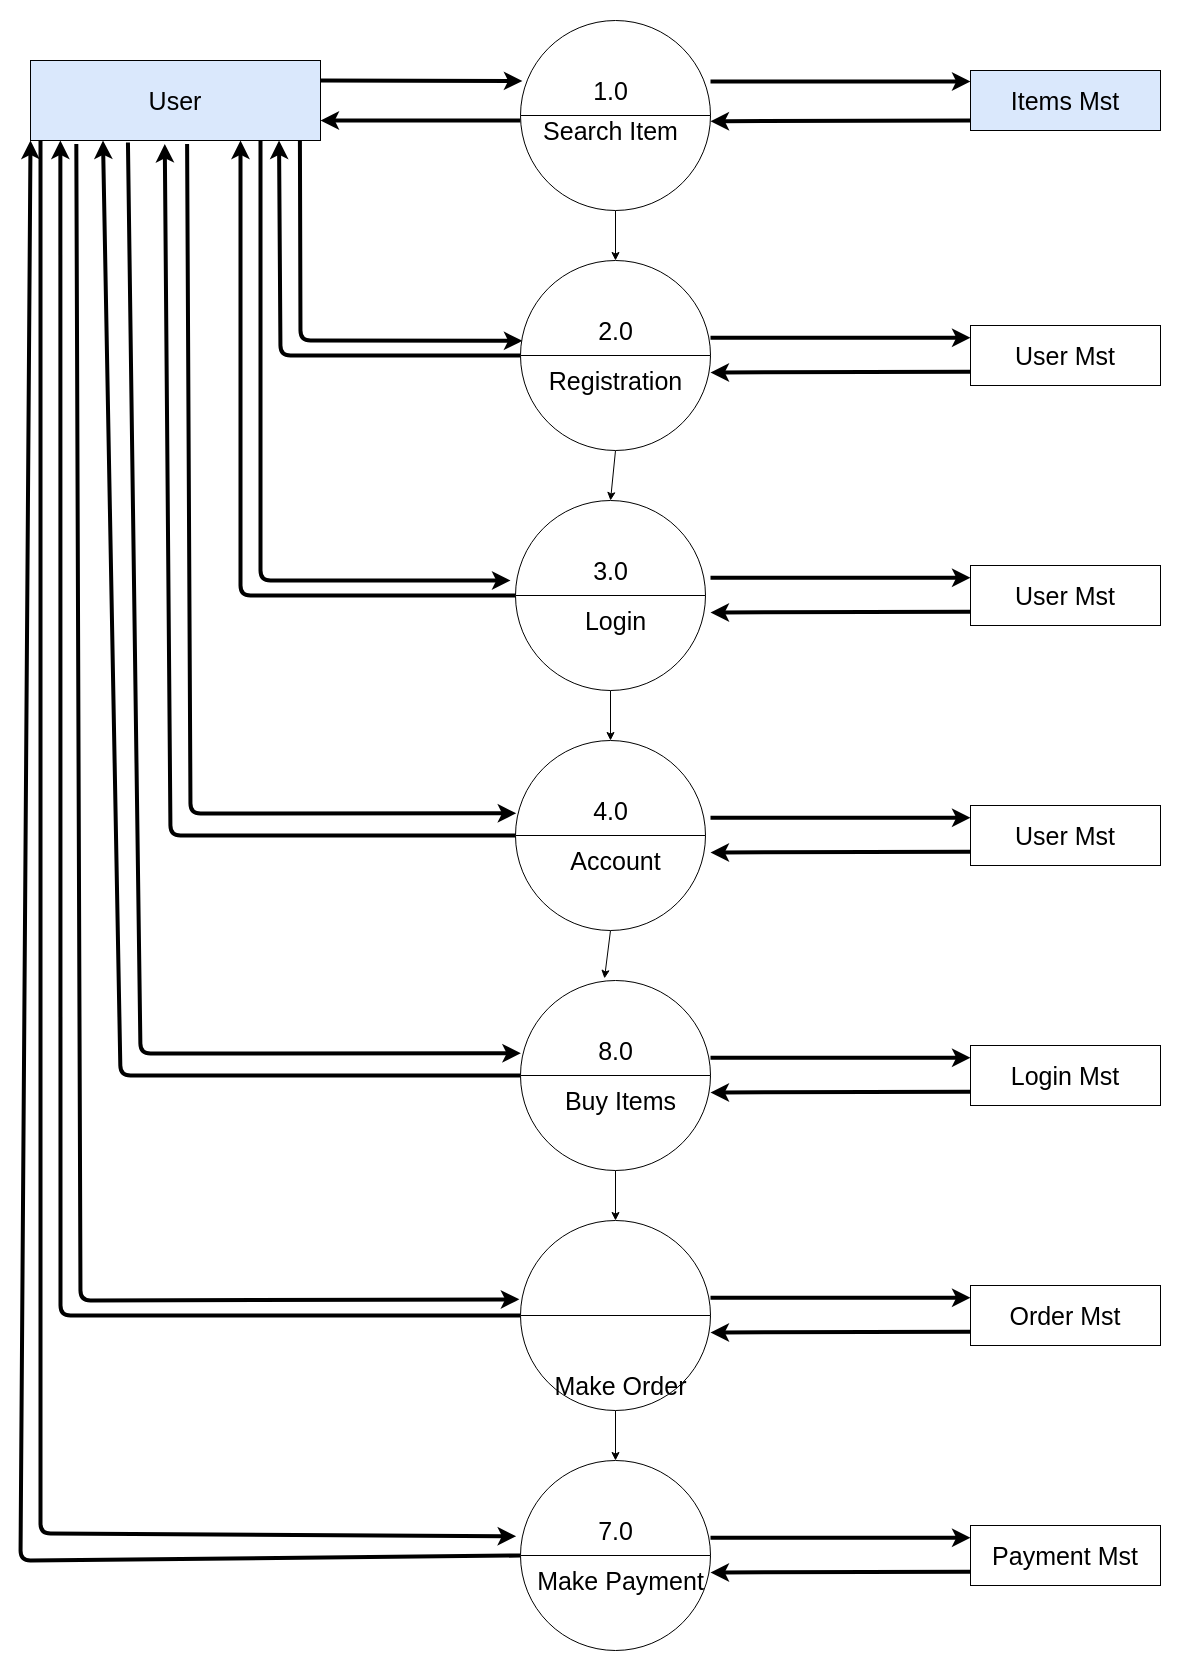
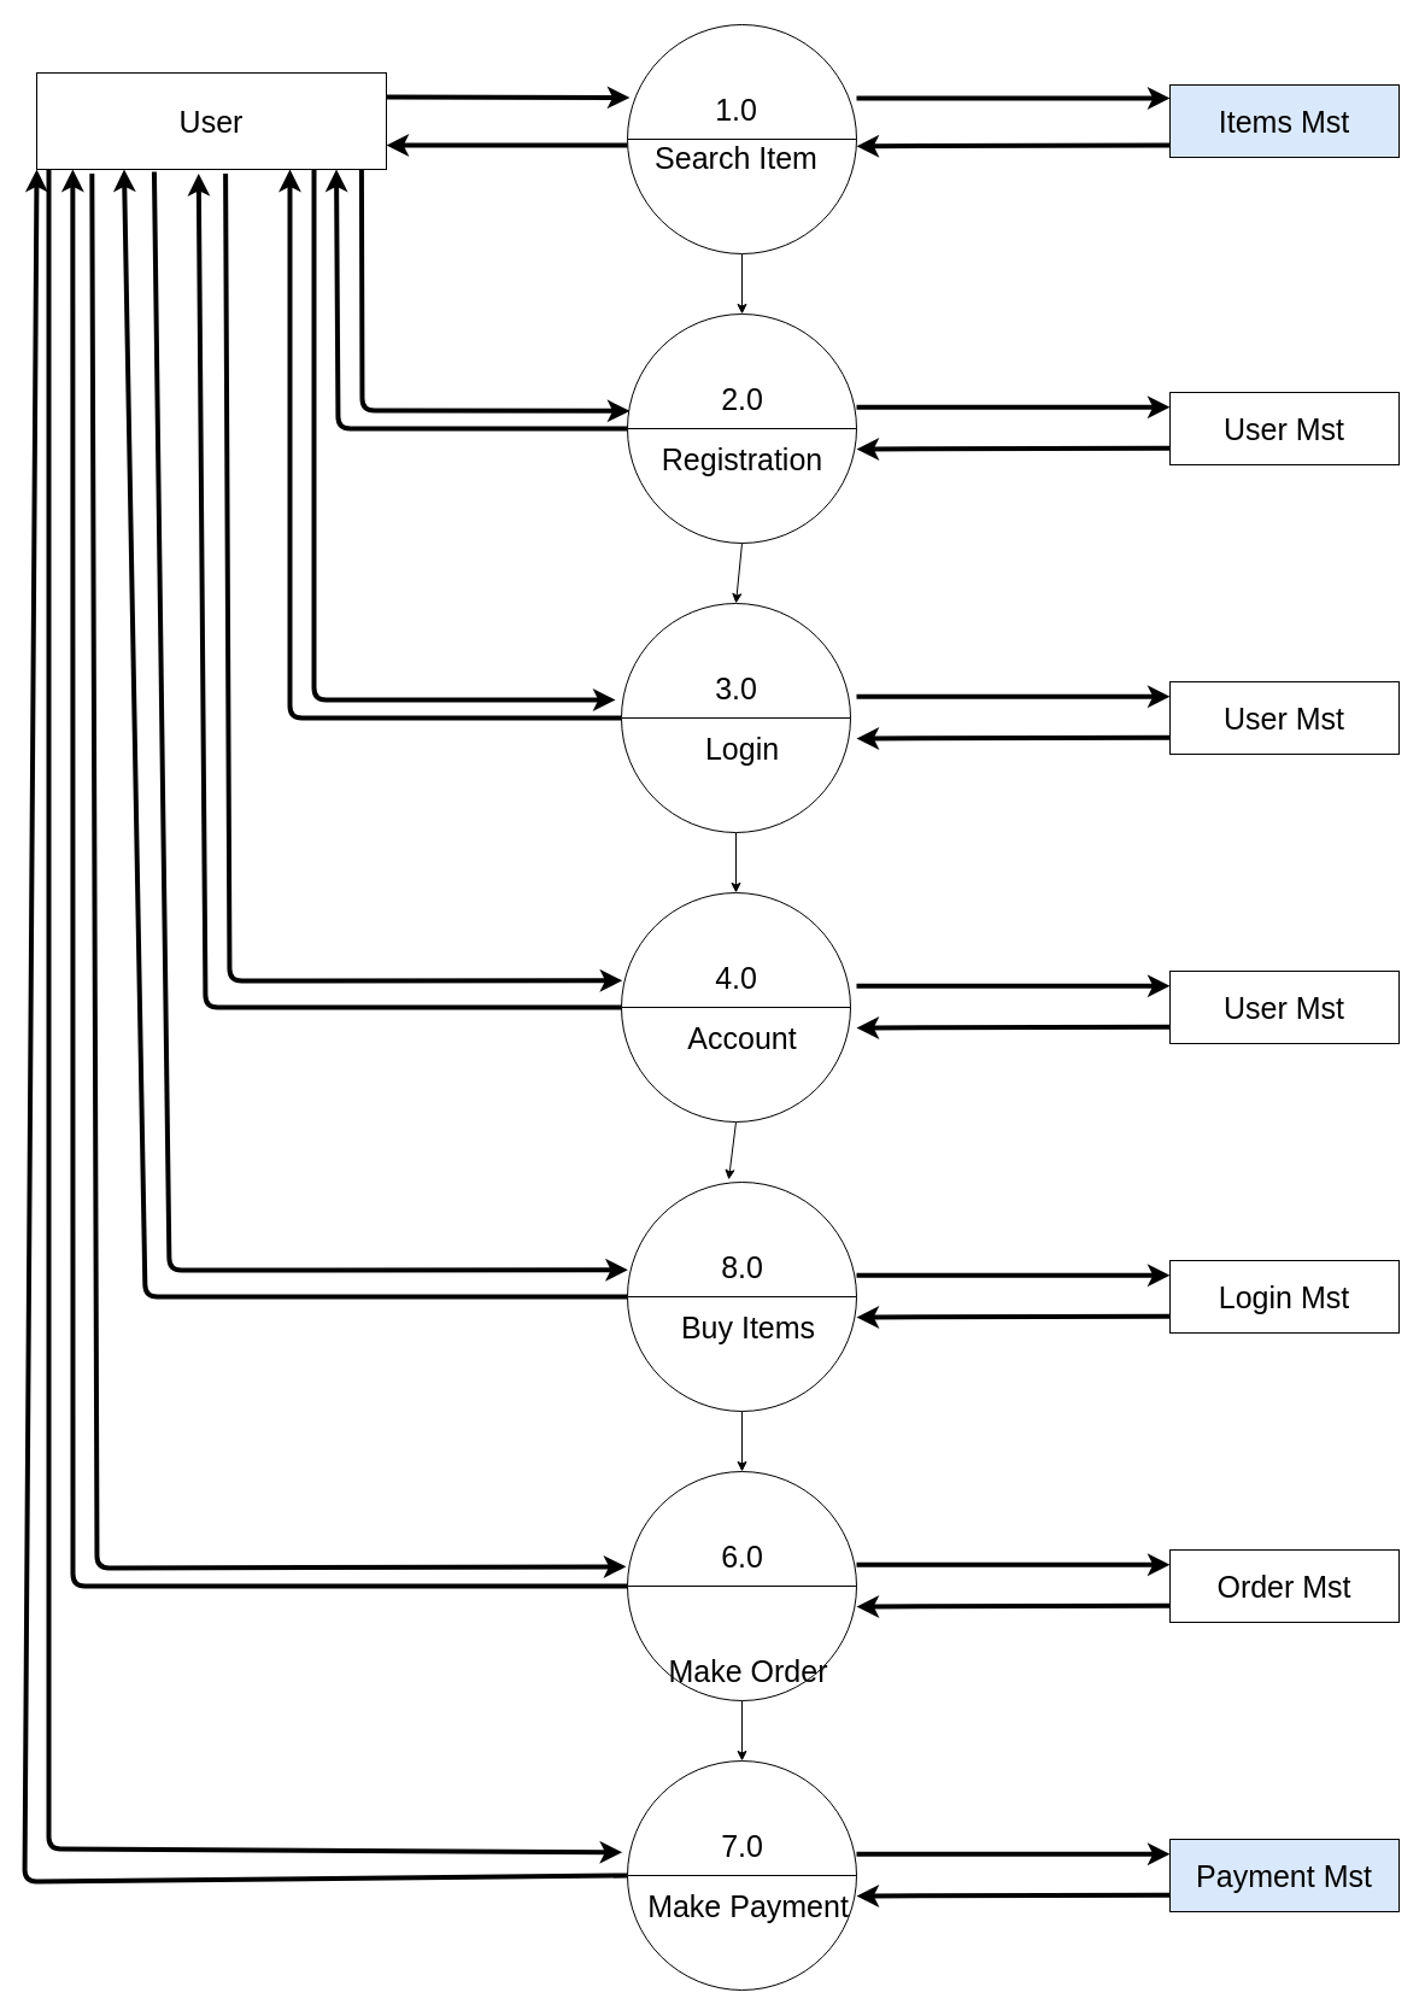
- <mxCell id="9" value="User" style="rounded=0;whiteSpace=wrap;html=1;fontSize=25;strokeWidth=1;fillColor=#dae8fc;" parent="1" vertex="1"><mxGeometry x="30" y="60" width="290" height="80" as="geometry" /></mxCell>
+ <mxCell id="9" value="User" style="rounded=0;whiteSpace=wrap;html=1;fontSize=25;strokeWidth=1;" parent="1" vertex="1"><mxGeometry x="30" y="60" width="290" height="80" as="geometry" /></mxCell>
+ <mxCell id="45" value="6.0" style="text;html=1;align=center;verticalAlign=middle;resizable=0;points=[];autosize=1;strokeColor=none;fillColor=none;fontSize=25;" parent="1" vertex="1"><mxGeometry x="590" y="1270" width="50" height="40" as="geometry" /></mxCell>
- <mxCell id="54" value="Payment Mst" style="rounded=0;whiteSpace=wrap;html=1;fontSize=25;strokeWidth=1;" parent="1" vertex="1"><mxGeometry x="970" y="1525" width="190" height="60" as="geometry" /></mxCell>
+ <mxCell id="54" value="Payment Mst" style="rounded=0;whiteSpace=wrap;html=1;fontSize=25;strokeWidth=1;fillColor=#dae8fc;" parent="1" vertex="1"><mxGeometry x="970" y="1525" width="190" height="60" as="geometry" /></mxCell>
